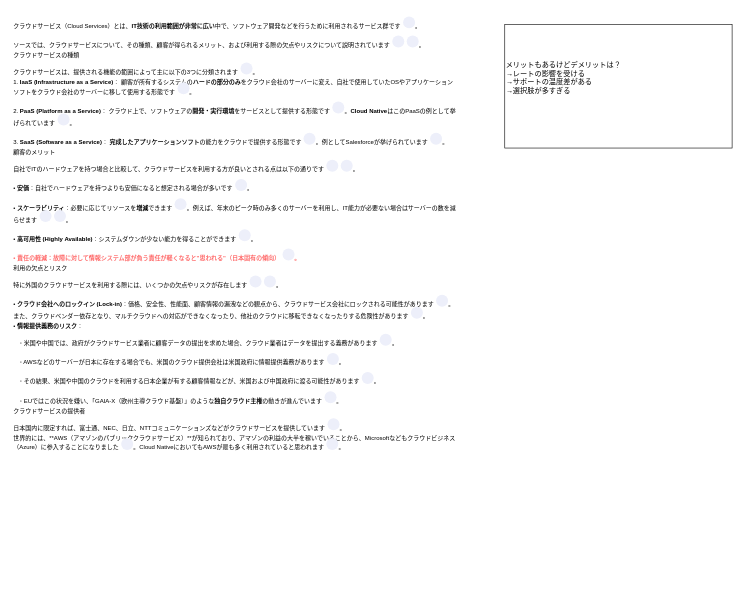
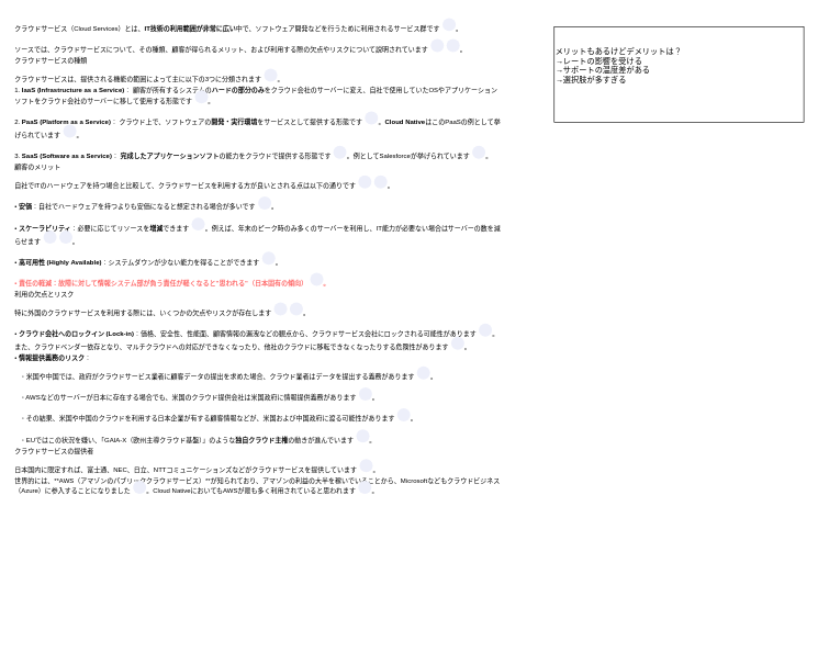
- <mxCell id="3" value="メリットもあるけど&lt;span style=&quot;background-color: transparent; color: light-dark(rgb(0, 0, 0), rgb(255, 255, 255));&quot;&gt;デメリットは？&lt;/span&gt;&lt;div style=&quot;&quot;&gt;→レートの影響を受ける&lt;/div&gt;&lt;div style=&quot;&quot;&gt;→サポートの温度差がある&lt;/div&gt;&lt;div style=&quot;&quot;&gt;→選択肢が多すぎる&lt;/div&gt;&lt;div style=&quot;&quot;&gt;&lt;br&gt;&lt;/div&gt;&lt;div style=&quot;&quot;&gt;&lt;br&gt;&lt;/div&gt;" style="whiteSpace=wrap;html=1;align=left;" vertex="1" parent="1"><mxGeometry x="841" y="40" width="379" height="206" as="geometry" /></mxCell>
+ <mxCell id="3" value="メリットもあるけど&lt;span style=&quot;background-color: transparent; color: light-dark(rgb(0, 0, 0), rgb(255, 255, 255));&quot;&gt;デメリットは？&lt;/span&gt;&lt;div style=&quot;&quot;&gt;→レートの影響を受ける&lt;/div&gt;&lt;div style=&quot;&quot;&gt;→サポートの温度差がある&lt;/div&gt;&lt;div style=&quot;&quot;&gt;→選択肢が多すぎる&lt;/div&gt;&lt;div style=&quot;&quot;&gt;&lt;br&gt;&lt;/div&gt;&lt;div style=&quot;&quot;&gt;&lt;br&gt;&lt;/div&gt;" style="whiteSpace=wrap;html=1;align=left;" vertex="1" parent="1"><mxGeometry x="841" y="40" width="379" height="145" as="geometry" /></mxCell>
